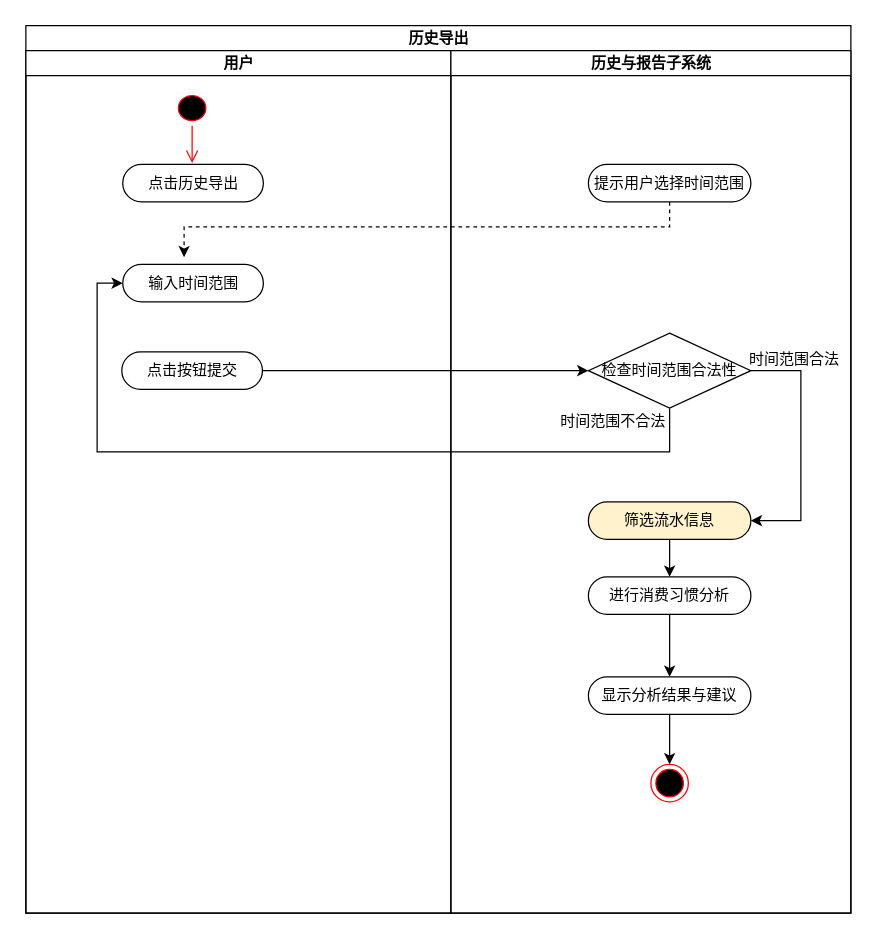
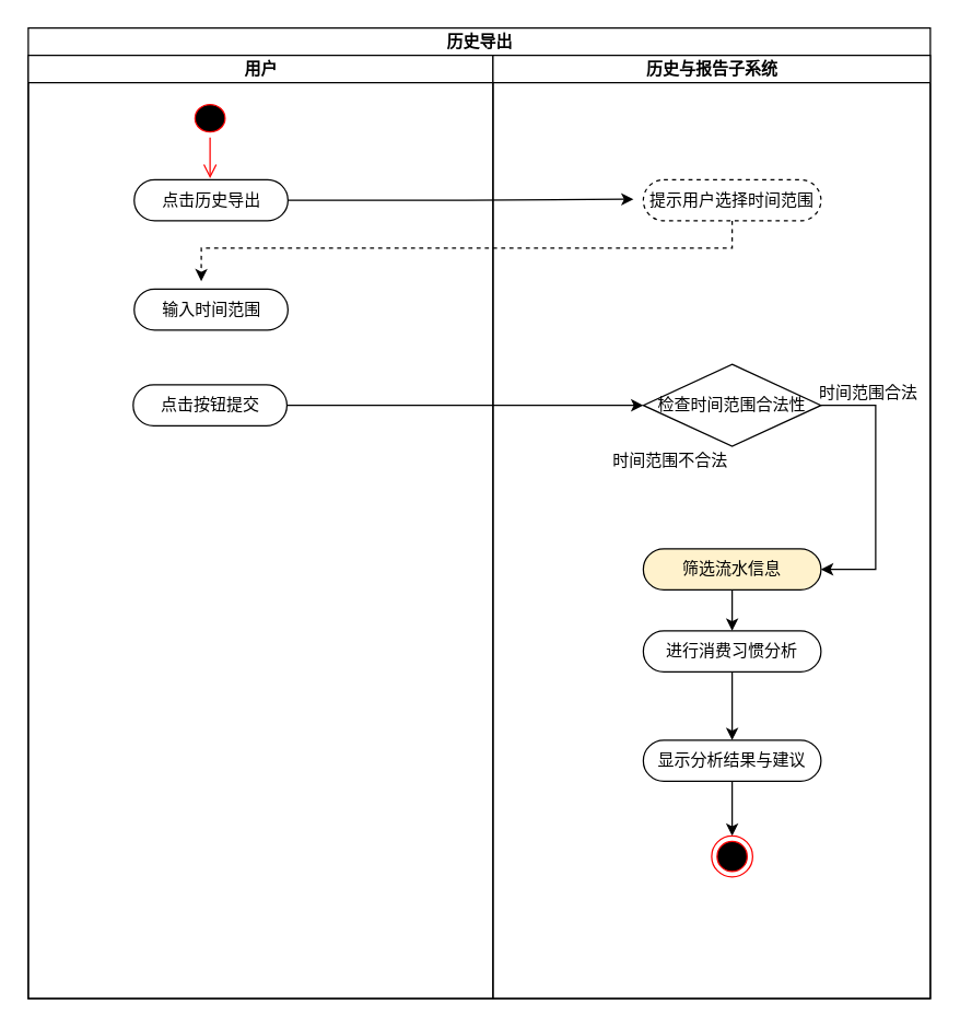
+ <mxCell id="3" style="edgeStyle=orthogonalEdgeStyle;rounded=0;orthogonalLoop=1;jettySize=auto;html=1;entryX=-0.055;entryY=0.474;entryDx=0;entryDy=0;entryPerimeter=0;" parent="2" source="10" target="14" edge="1"><mxGeometry relative="1" as="geometry" /></mxCell>
- <mxCell id="14" value="提示用户选择时间范围" style="rounded=1;whiteSpace=wrap;html=1;shadow=0;comic=0;labelBackgroundColor=none;strokeWidth=1;fontFamily=Verdana;fontSize=12;align=center;arcSize=50;" parent="13" vertex="1"><mxGeometry x="110" y="91" width="130" height="30" as="geometry" /></mxCell>
+ <mxCell id="14" value="提示用户选择时间范围" style="rounded=1;whiteSpace=wrap;html=1;shadow=0;comic=0;labelBackgroundColor=none;strokeWidth=1;fontFamily=Verdana;fontSize=12;align=center;arcSize=50;dashed=1;" parent="13" vertex="1"><mxGeometry x="110" y="91" width="130" height="30" as="geometry" /></mxCell>
- <mxCell id="6" style="edgeStyle=orthogonalEdgeStyle;rounded=0;orthogonalLoop=1;jettySize=auto;html=1;entryX=0;entryY=0.5;entryDx=0;entryDy=0;" parent="2" source="16" target="11" edge="1"><mxGeometry relative="1" as="geometry"><Array as="points"><mxPoint x="515" y="341" /><mxPoint x="57" y="341" /><mxPoint x="57" y="206" /></Array></mxGeometry></mxCell>
